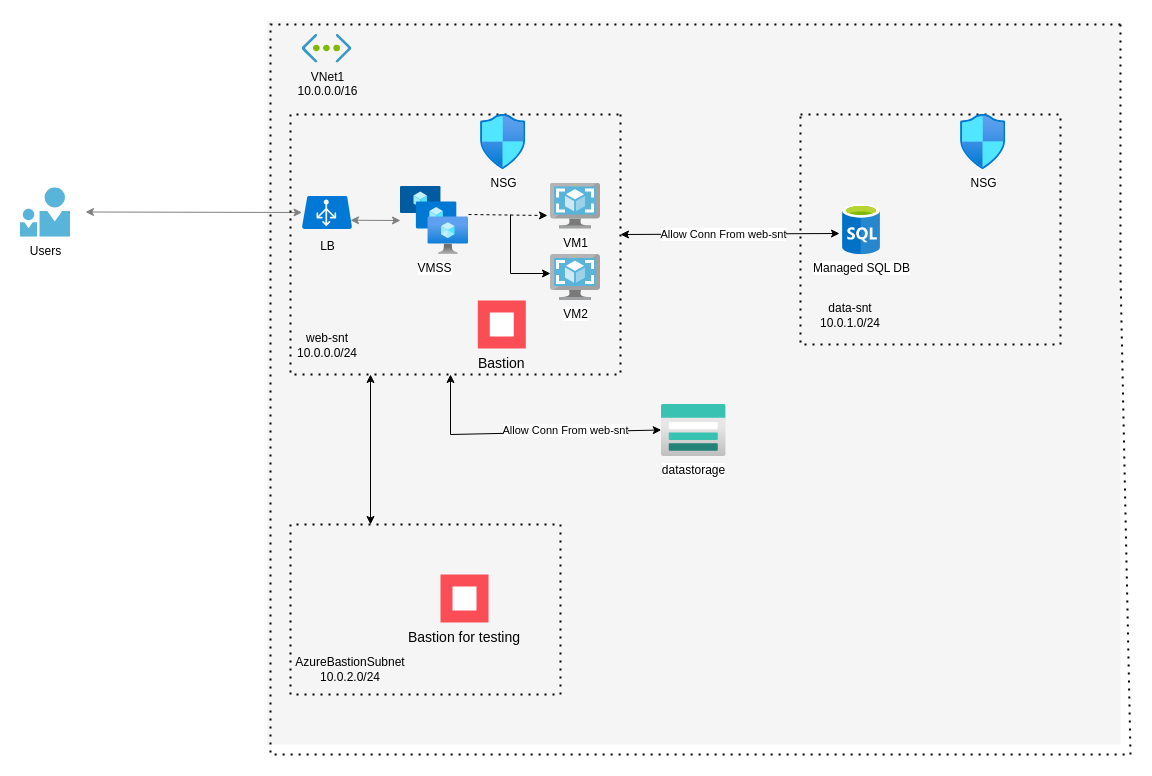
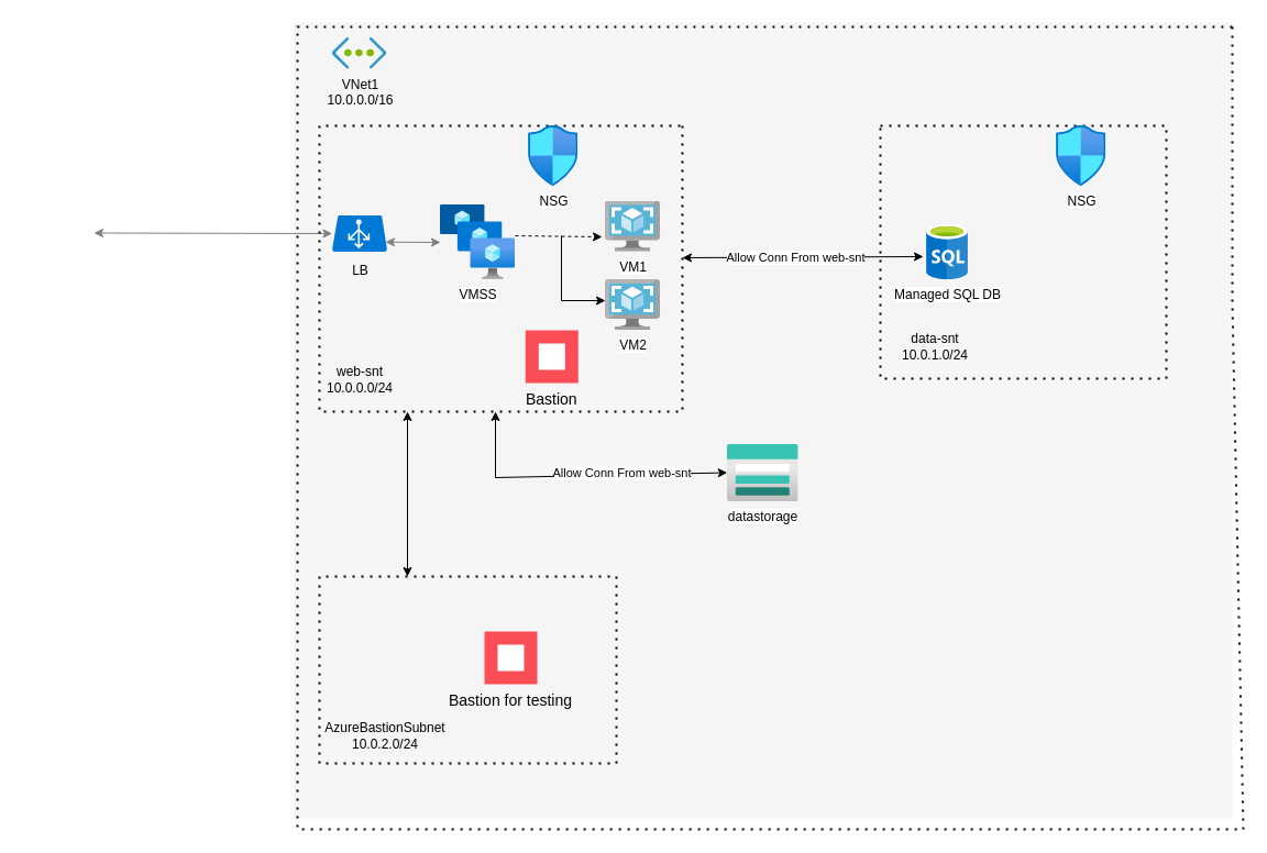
- <mxCell id="6" value="Users" style="aspect=fixed;html=1;perimeter=none;align=center;shadow=0;dashed=0;image;fontSize=12;image=img/lib/mscae/PersonWithFriend.svg;" parent="1" vertex="1"><mxGeometry x="20" y="187.25" width="50" height="49.5" as="geometry" /></mxCell>
